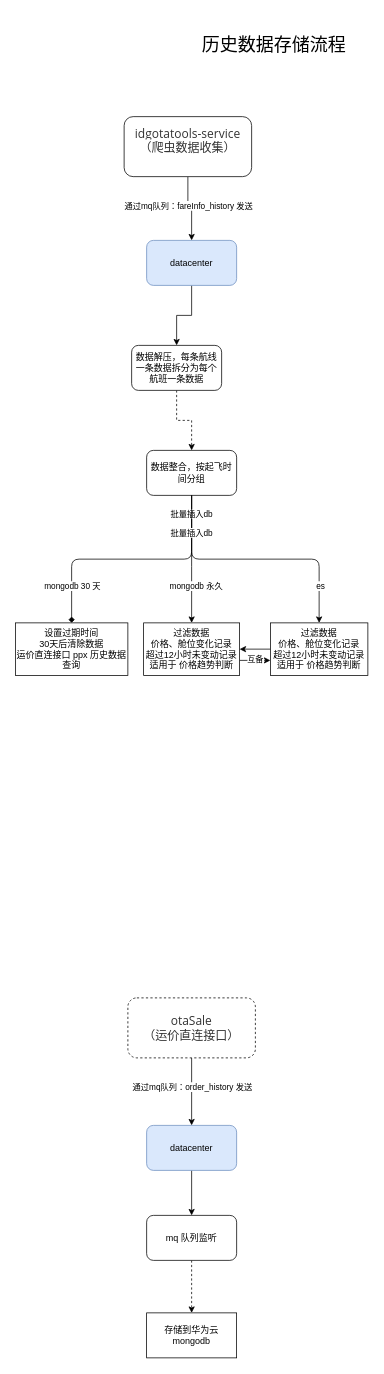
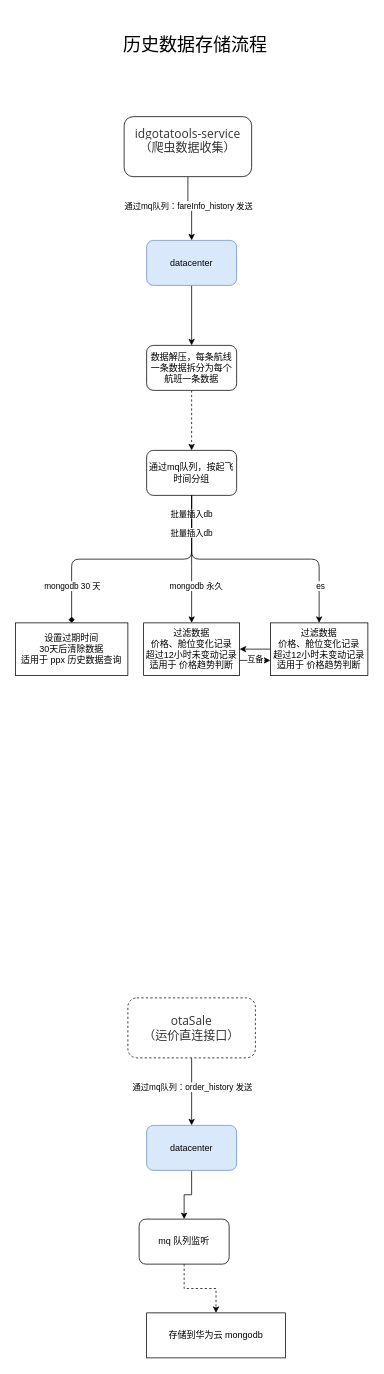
- <mxCell id="32" value="&lt;font style=&quot;font-size: 24px;&quot;&gt;历史数据存储流程&lt;/font&gt;" style="text;html=1;align=center;verticalAlign=middle;whiteSpace=wrap;rounded=0;" vertex="1" parent="1"><mxGeometry x="245" y="20" width="240" height="80" as="geometry" /></mxCell>
+ <mxCell id="32" value="&lt;font style=&quot;font-size: 24px;&quot;&gt;历史数据存储流程&lt;/font&gt;" style="text;html=1;align=center;verticalAlign=middle;whiteSpace=wrap;rounded=0;" vertex="1" parent="1"><mxGeometry x="140" y="20" width="240" height="80" as="geometry" /></mxCell>
- <mxCell id="8" value="数据解压，每条航线一条数据拆分为每个航班一条数据" style="whiteSpace=wrap;html=1;rounded=1;" parent="1" vertex="1"><mxGeometry x="175" y="460" width="120" height="60" as="geometry" /></mxCell>
+ <mxCell id="8" value="数据解压，每条航线一条数据拆分为每个航班一条数据" style="whiteSpace=wrap;html=1;rounded=1;" parent="1" vertex="1"><mxGeometry x="195" y="460" width="120" height="60" as="geometry" /></mxCell>
- <mxCell id="9" value="数据整合，按起飞时间分组" style="whiteSpace=wrap;html=1;rounded=1;" parent="1" vertex="1"><mxGeometry x="195" y="600" width="120" height="60" as="geometry" /></mxCell>
+ <mxCell id="9" value="通过mq队列，按起飞时间分组" style="whiteSpace=wrap;html=1;rounded=1;" parent="1" vertex="1"><mxGeometry x="195" y="600" width="120" height="60" as="geometry" /></mxCell>
- <mxCell id="18" value="设置过期时间&lt;div&gt;30天后清除数据&lt;/div&gt;&lt;div&gt;运价直连接口 ppx 历史数据查询&lt;/div&gt;" style="whiteSpace=wrap;html=1;" parent="1" vertex="1"><mxGeometry x="20" y="830" width="150" height="70" as="geometry" /></mxCell>
+ <mxCell id="18" value="设置过期时间&lt;div&gt;30天后清除数据&lt;/div&gt;&lt;div&gt;适用于 ppx 历史数据查询&lt;/div&gt;" style="whiteSpace=wrap;html=1;" parent="1" vertex="1"><mxGeometry x="20" y="830" width="150" height="70" as="geometry" /></mxCell>
- <mxCell id="30" value="mq 队列监听" style="whiteSpace=wrap;html=1;rounded=1;" vertex="1" parent="1"><mxGeometry x="195" y="1620" width="120" height="60" as="geometry" /></mxCell>
+ <mxCell id="30" value="mq 队列监听" style="whiteSpace=wrap;html=1;rounded=1;" vertex="1" parent="1"><mxGeometry x="185" y="1625" width="120" height="60" as="geometry" /></mxCell>
- <mxCell id="31" value="存储到华为云 mongodb" style="rounded=0;whiteSpace=wrap;html=1;" vertex="1" parent="1"><mxGeometry x="195" y="1750" width="120" height="60" as="geometry" /></mxCell>
+ <mxCell id="31" value="存储到华为云 mongodb" style="rounded=0;whiteSpace=wrap;html=1;" vertex="1" parent="1"><mxGeometry x="195" y="1750" width="185" height="60" as="geometry" /></mxCell>
